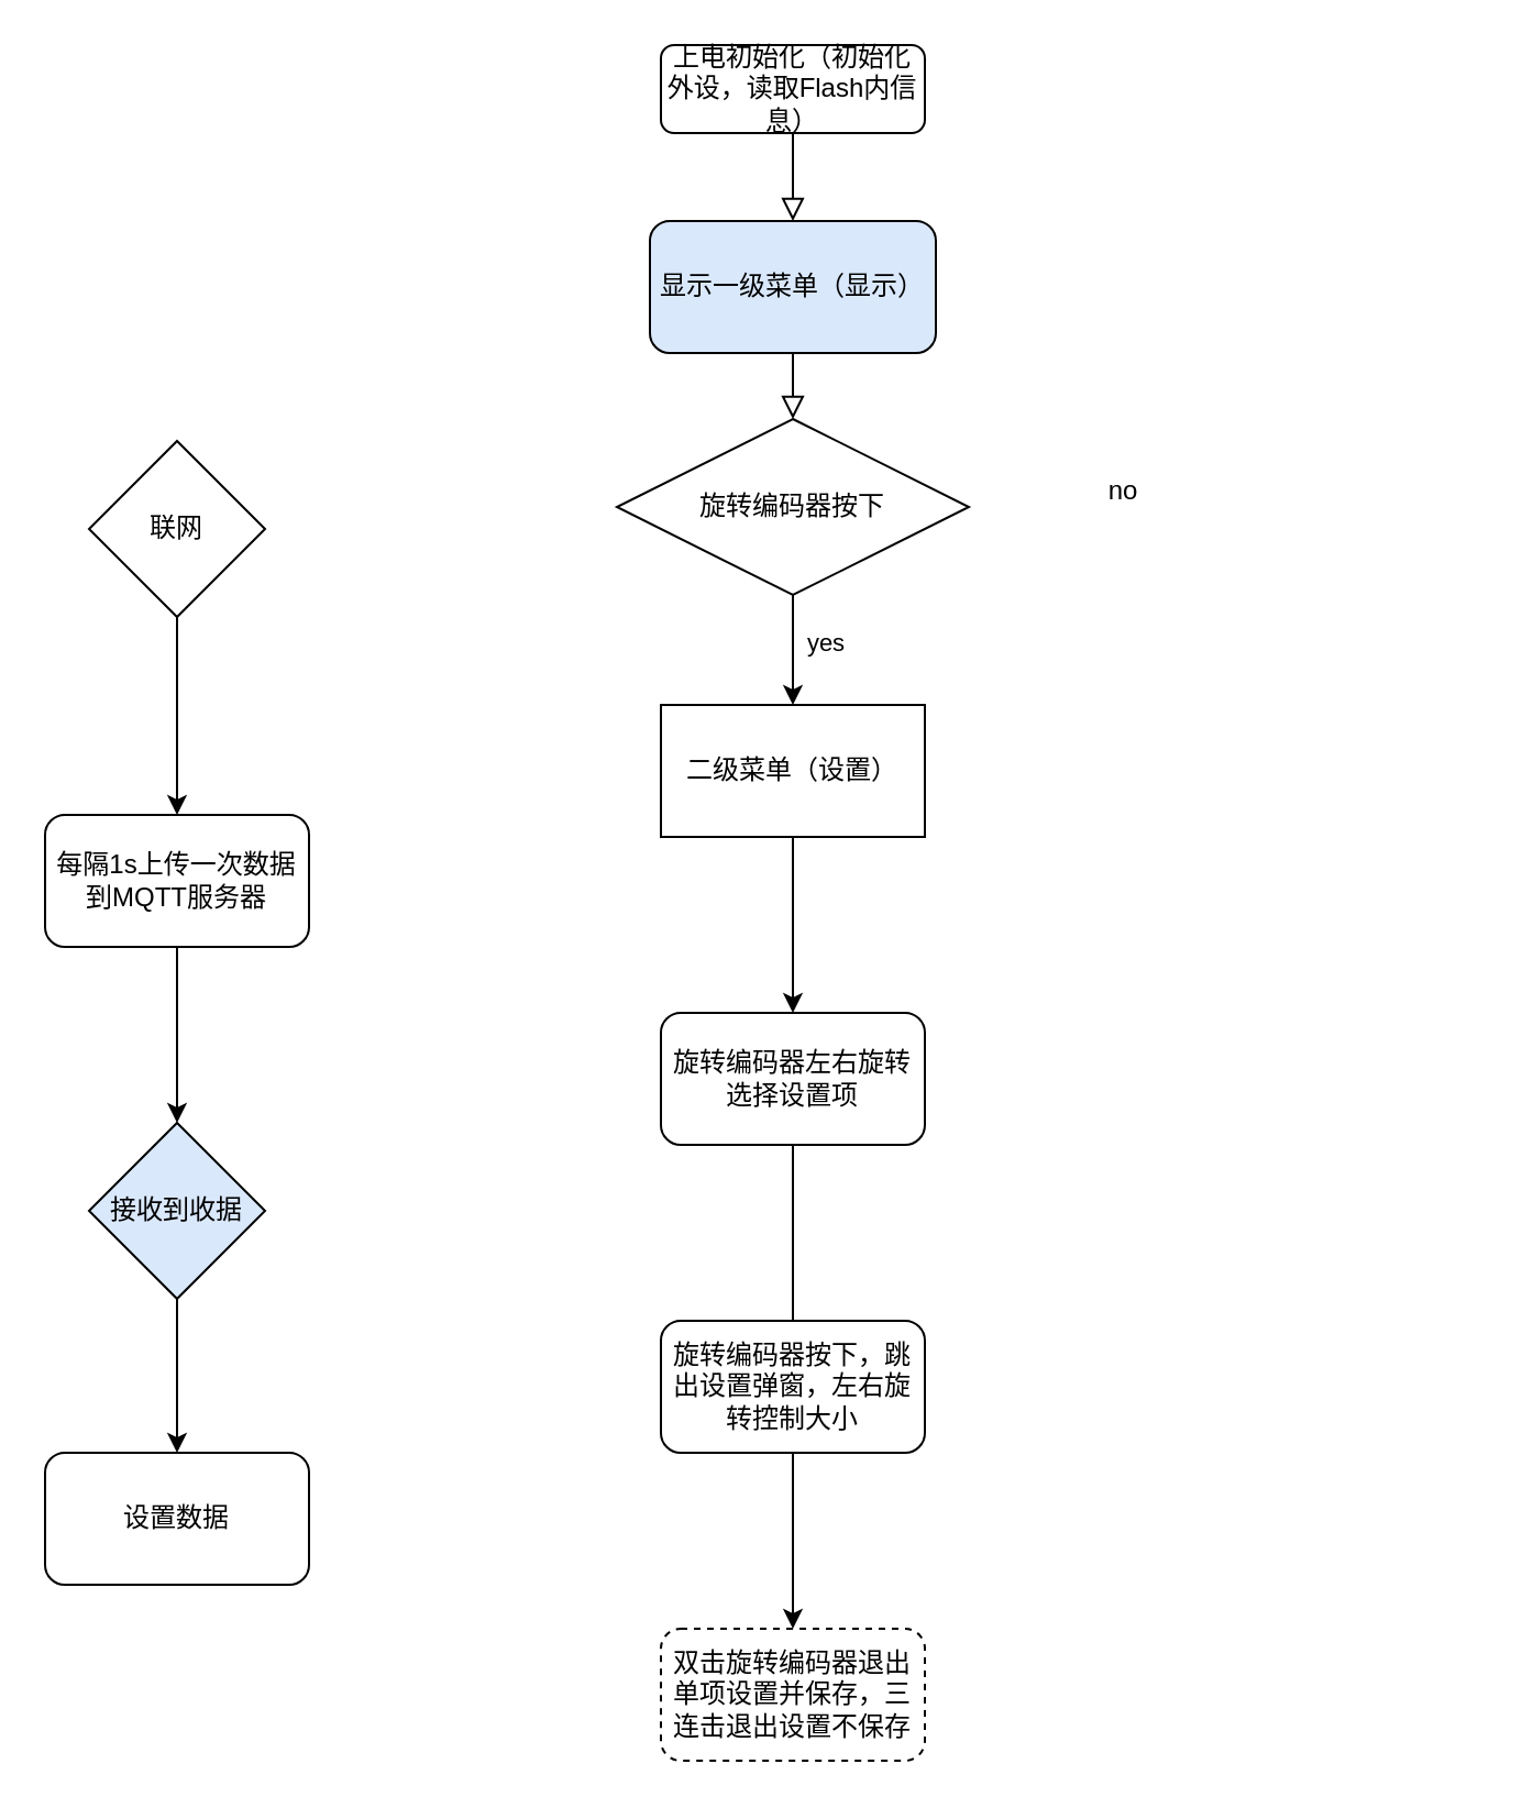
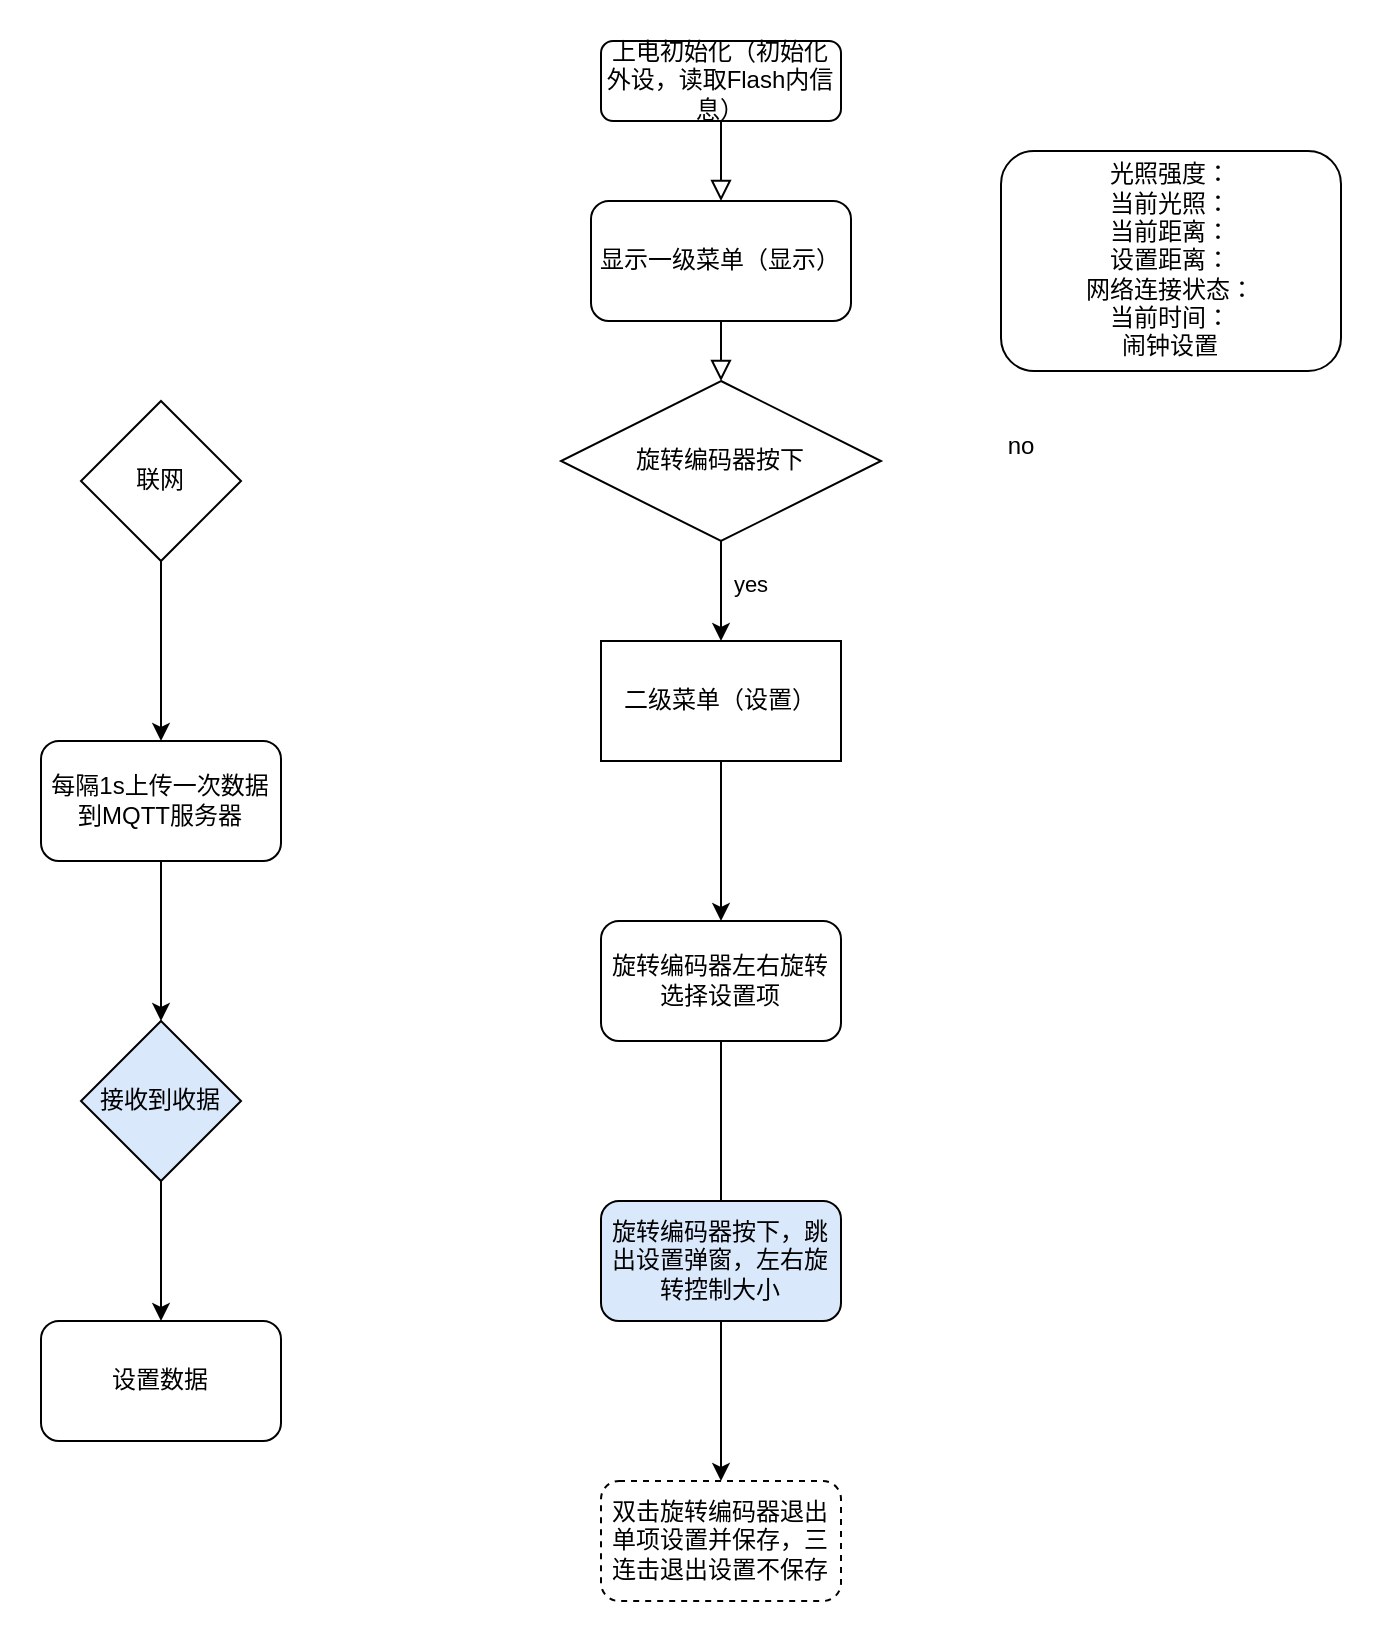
- <mxCell id="5" value="显示一级菜单（显示）" style="rounded=1;whiteSpace=wrap;html=1;fillColor=#dae8fc;" vertex="1" parent="1"><mxGeometry x="295" y="100" width="130" height="60" as="geometry" /></mxCell>
+ <mxCell id="5" value="显示一级菜单（显示）" style="rounded=1;whiteSpace=wrap;html=1;" vertex="1" parent="1"><mxGeometry x="295" y="100" width="130" height="60" as="geometry" /></mxCell>
+ <mxCell id="6" value="光照强度：&lt;div&gt;当前光照：&lt;/div&gt;&lt;div&gt;当前距离：&lt;/div&gt;&lt;div&gt;设置距离：&lt;/div&gt;&lt;div&gt;网络连接状态：&lt;/div&gt;&lt;div&gt;当前时间：&lt;/div&gt;&lt;div&gt;闹钟设置&lt;/div&gt;" style="rounded=1;whiteSpace=wrap;html=1;" vertex="1" parent="1"><mxGeometry x="500" y="75" width="170" height="110" as="geometry" /></mxCell>
- <mxCell id="16" value="旋转编码器按下，跳出设置弹窗，左右旋转控制大小" style="rounded=1;whiteSpace=wrap;html=1;" vertex="1" parent="1"><mxGeometry x="300" y="600" width="120" height="60" as="geometry" /></mxCell>
+ <mxCell id="16" value="旋转编码器按下，跳出设置弹窗，左右旋转控制大小" style="rounded=1;whiteSpace=wrap;html=1;fillColor=#dae8fc;" vertex="1" parent="1"><mxGeometry x="300" y="600" width="120" height="60" as="geometry" /></mxCell>
